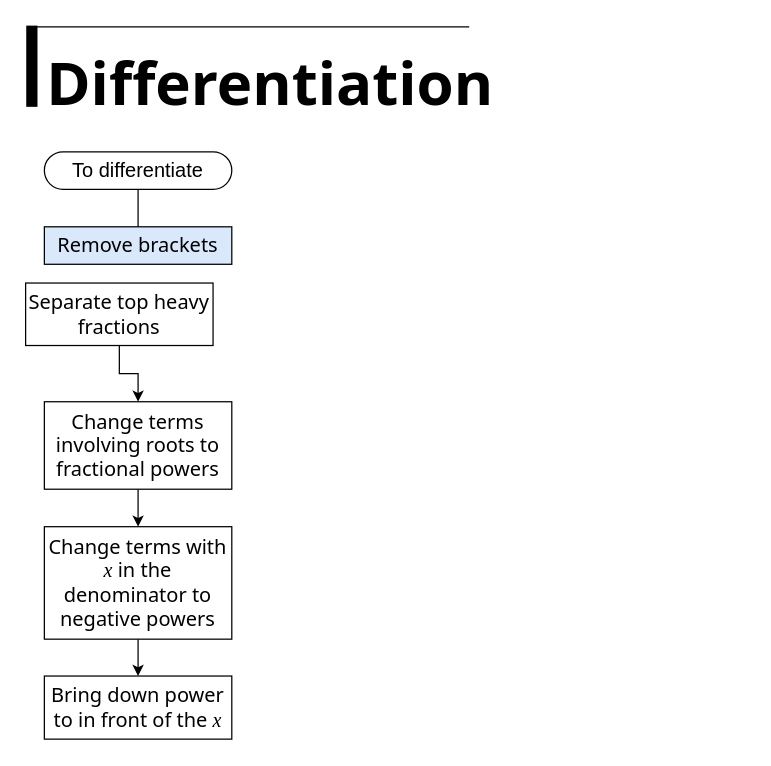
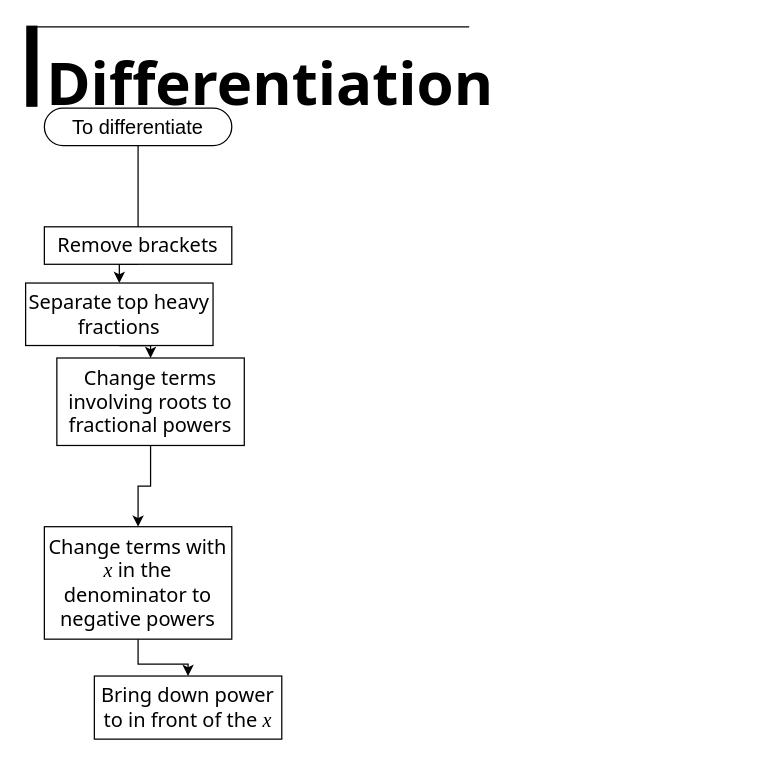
- <mxCell id="8" value="To differentiate" style="rounded=1;whiteSpace=wrap;html=1;fontSize=16;align=center;arcSize=50;" vertex="1" parent="1"><mxGeometry x="35" y="121" width="150" height="30" as="geometry" /></mxCell>
+ <mxCell id="8" value="To differentiate" style="rounded=1;whiteSpace=wrap;html=1;fontSize=16;align=center;arcSize=50;" vertex="1" parent="1"><mxGeometry x="35" y="86" width="150" height="30" as="geometry" /></mxCell>
- <mxCell id="6" value="&lt;font face=&quot;Noto Sans&quot; style=&quot;font-size: 16px;&quot;&gt;Remove brackets&lt;/font&gt;" style="rounded=0;whiteSpace=wrap;html=1;fontSize=16;align=center;fillColor=#dae8fc;" vertex="1" parent="1"><mxGeometry x="35" y="181" width="150" height="30" as="geometry" /></mxCell>
+ <mxCell id="6" value="&lt;font face=&quot;Noto Sans&quot; style=&quot;font-size: 16px;&quot;&gt;Remove brackets&lt;/font&gt;" style="rounded=0;whiteSpace=wrap;html=1;fontSize=16;align=center;" vertex="1" parent="1"><mxGeometry x="35" y="181" width="150" height="30" as="geometry" /></mxCell>
+ <mxCell id="5" style="edgeStyle=orthogonalEdgeStyle;rounded=0;orthogonalLoop=1;jettySize=auto;html=1;exitX=0.5;exitY=1;exitDx=0;exitDy=0;entryX=0.5;entryY=0;entryDx=0;entryDy=0;fontSize=16;strokeWidth=1;" edge="1" parent="1" source="6" target="10"><mxGeometry relative="1" as="geometry" /></mxCell>
- <mxCell id="12" value="&lt;font face=&quot;Noto Sans&quot; style=&quot;font-size: 16px&quot;&gt;Change terms involving roots to fractional powers&lt;/font&gt;" style="rounded=0;whiteSpace=wrap;html=1;fontSize=16;align=center;" vertex="1" parent="1"><mxGeometry x="35" y="321" width="150" height="70" as="geometry" /></mxCell>
+ <mxCell id="12" value="&lt;font face=&quot;Noto Sans&quot; style=&quot;font-size: 16px&quot;&gt;Change terms involving roots to fractional powers&lt;/font&gt;" style="rounded=0;whiteSpace=wrap;html=1;fontSize=16;align=center;" vertex="1" parent="1"><mxGeometry x="45" y="286" width="150" height="70" as="geometry" /></mxCell>
- <mxCell id="15" value="&lt;font face=&quot;Noto Sans&quot;&gt;Bring down power to in front of the &lt;/font&gt;&lt;font face=&quot;Georgia&quot;&gt;&lt;i&gt;x&lt;/i&gt;&lt;/font&gt;" style="rounded=0;whiteSpace=wrap;html=1;fontSize=16;align=center;" vertex="1" parent="1"><mxGeometry x="35" y="540.5" width="150" height="50.5" as="geometry" /></mxCell>
+ <mxCell id="15" value="&lt;font face=&quot;Noto Sans&quot;&gt;Bring down power to in front of the &lt;/font&gt;&lt;font face=&quot;Georgia&quot;&gt;&lt;i&gt;x&lt;/i&gt;&lt;/font&gt;" style="rounded=0;whiteSpace=wrap;html=1;fontSize=16;align=center;" vertex="1" parent="1"><mxGeometry x="75" y="540.5" width="150" height="50.5" as="geometry" /></mxCell>
